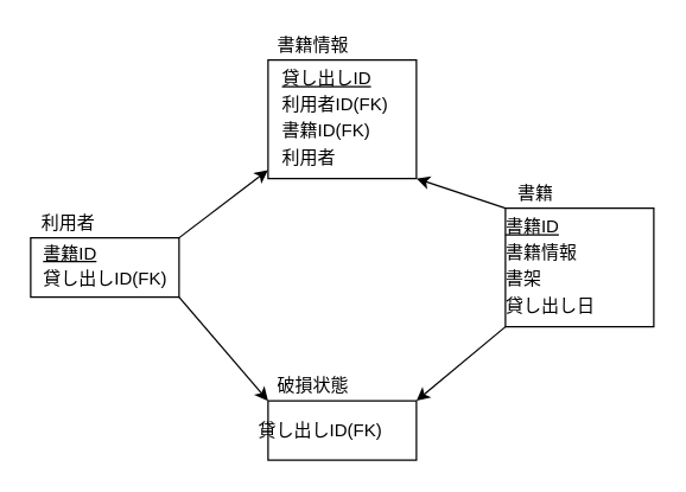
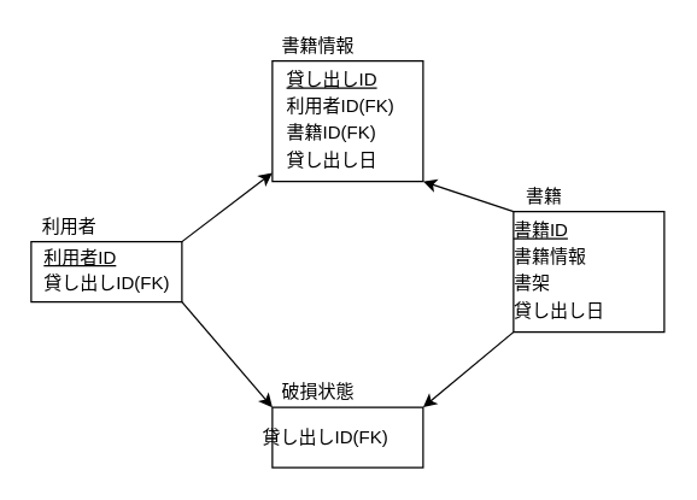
- <mxCell id="11" value="&lt;p style=&quot;line-height: 210%&quot;&gt;&lt;/p&gt;&lt;div style=&quot;text-align: left&quot;&gt;&lt;u&gt;貸し出しID&lt;/u&gt;&lt;br&gt;&lt;/div&gt;&lt;div style=&quot;text-align: left ; line-height: 150%&quot;&gt;利用者ID(FK)&lt;/div&gt;&lt;div style=&quot;text-align: left ; line-height: 150%&quot;&gt;書籍ID(FK)&lt;/div&gt;&lt;div style=&quot;text-align: left ; line-height: 150%&quot;&gt;利用者&lt;/div&gt;&lt;p&gt;&lt;/p&gt;" style="text;html=1;align=center;verticalAlign=middle;resizable=0;points=[];autosize=1;" vertex="1" parent="1"><mxGeometry x="180" y="30" width="90" height="100" as="geometry" /></mxCell>
+ <mxCell id="11" value="&lt;p style=&quot;line-height: 210%&quot;&gt;&lt;/p&gt;&lt;div style=&quot;text-align: left&quot;&gt;&lt;u&gt;貸し出しID&lt;/u&gt;&lt;br&gt;&lt;/div&gt;&lt;div style=&quot;text-align: left ; line-height: 150%&quot;&gt;利用者ID(FK)&lt;/div&gt;&lt;div style=&quot;text-align: left ; line-height: 150%&quot;&gt;書籍ID(FK)&lt;/div&gt;&lt;div style=&quot;text-align: left ; line-height: 150%&quot;&gt;貸し出し日&lt;/div&gt;&lt;p&gt;&lt;/p&gt;" style="text;html=1;align=center;verticalAlign=middle;resizable=0;points=[];autosize=1;" vertex="1" parent="1"><mxGeometry x="180" y="30" width="90" height="100" as="geometry" /></mxCell>
- <mxCell id="10" value="&lt;p style=&quot;line-height: 210%&quot;&gt;&lt;/p&gt;&lt;div style=&quot;text-align: left&quot;&gt;&lt;u&gt;書籍ID&lt;/u&gt;&lt;br&gt;&lt;/div&gt;&lt;div style=&quot;text-align: left ; line-height: 150%&quot;&gt;貸し出しID(FK)&lt;/div&gt;&lt;p&gt;&lt;/p&gt;" style="text;html=1;align=center;verticalAlign=middle;resizable=0;points=[];autosize=1;" vertex="1" parent="1"><mxGeometry x="20" y="150" width="100" height="60" as="geometry" /></mxCell>
+ <mxCell id="10" value="&lt;p style=&quot;line-height: 210%&quot;&gt;&lt;/p&gt;&lt;div style=&quot;text-align: left&quot;&gt;&lt;u&gt;利用者ID&lt;/u&gt;&lt;br&gt;&lt;/div&gt;&lt;div style=&quot;text-align: left ; line-height: 150%&quot;&gt;貸し出しID(FK)&lt;/div&gt;&lt;p&gt;&lt;/p&gt;" style="text;html=1;align=center;verticalAlign=middle;resizable=0;points=[];autosize=1;" vertex="1" parent="1"><mxGeometry x="20" y="150" width="100" height="60" as="geometry" /></mxCell>
